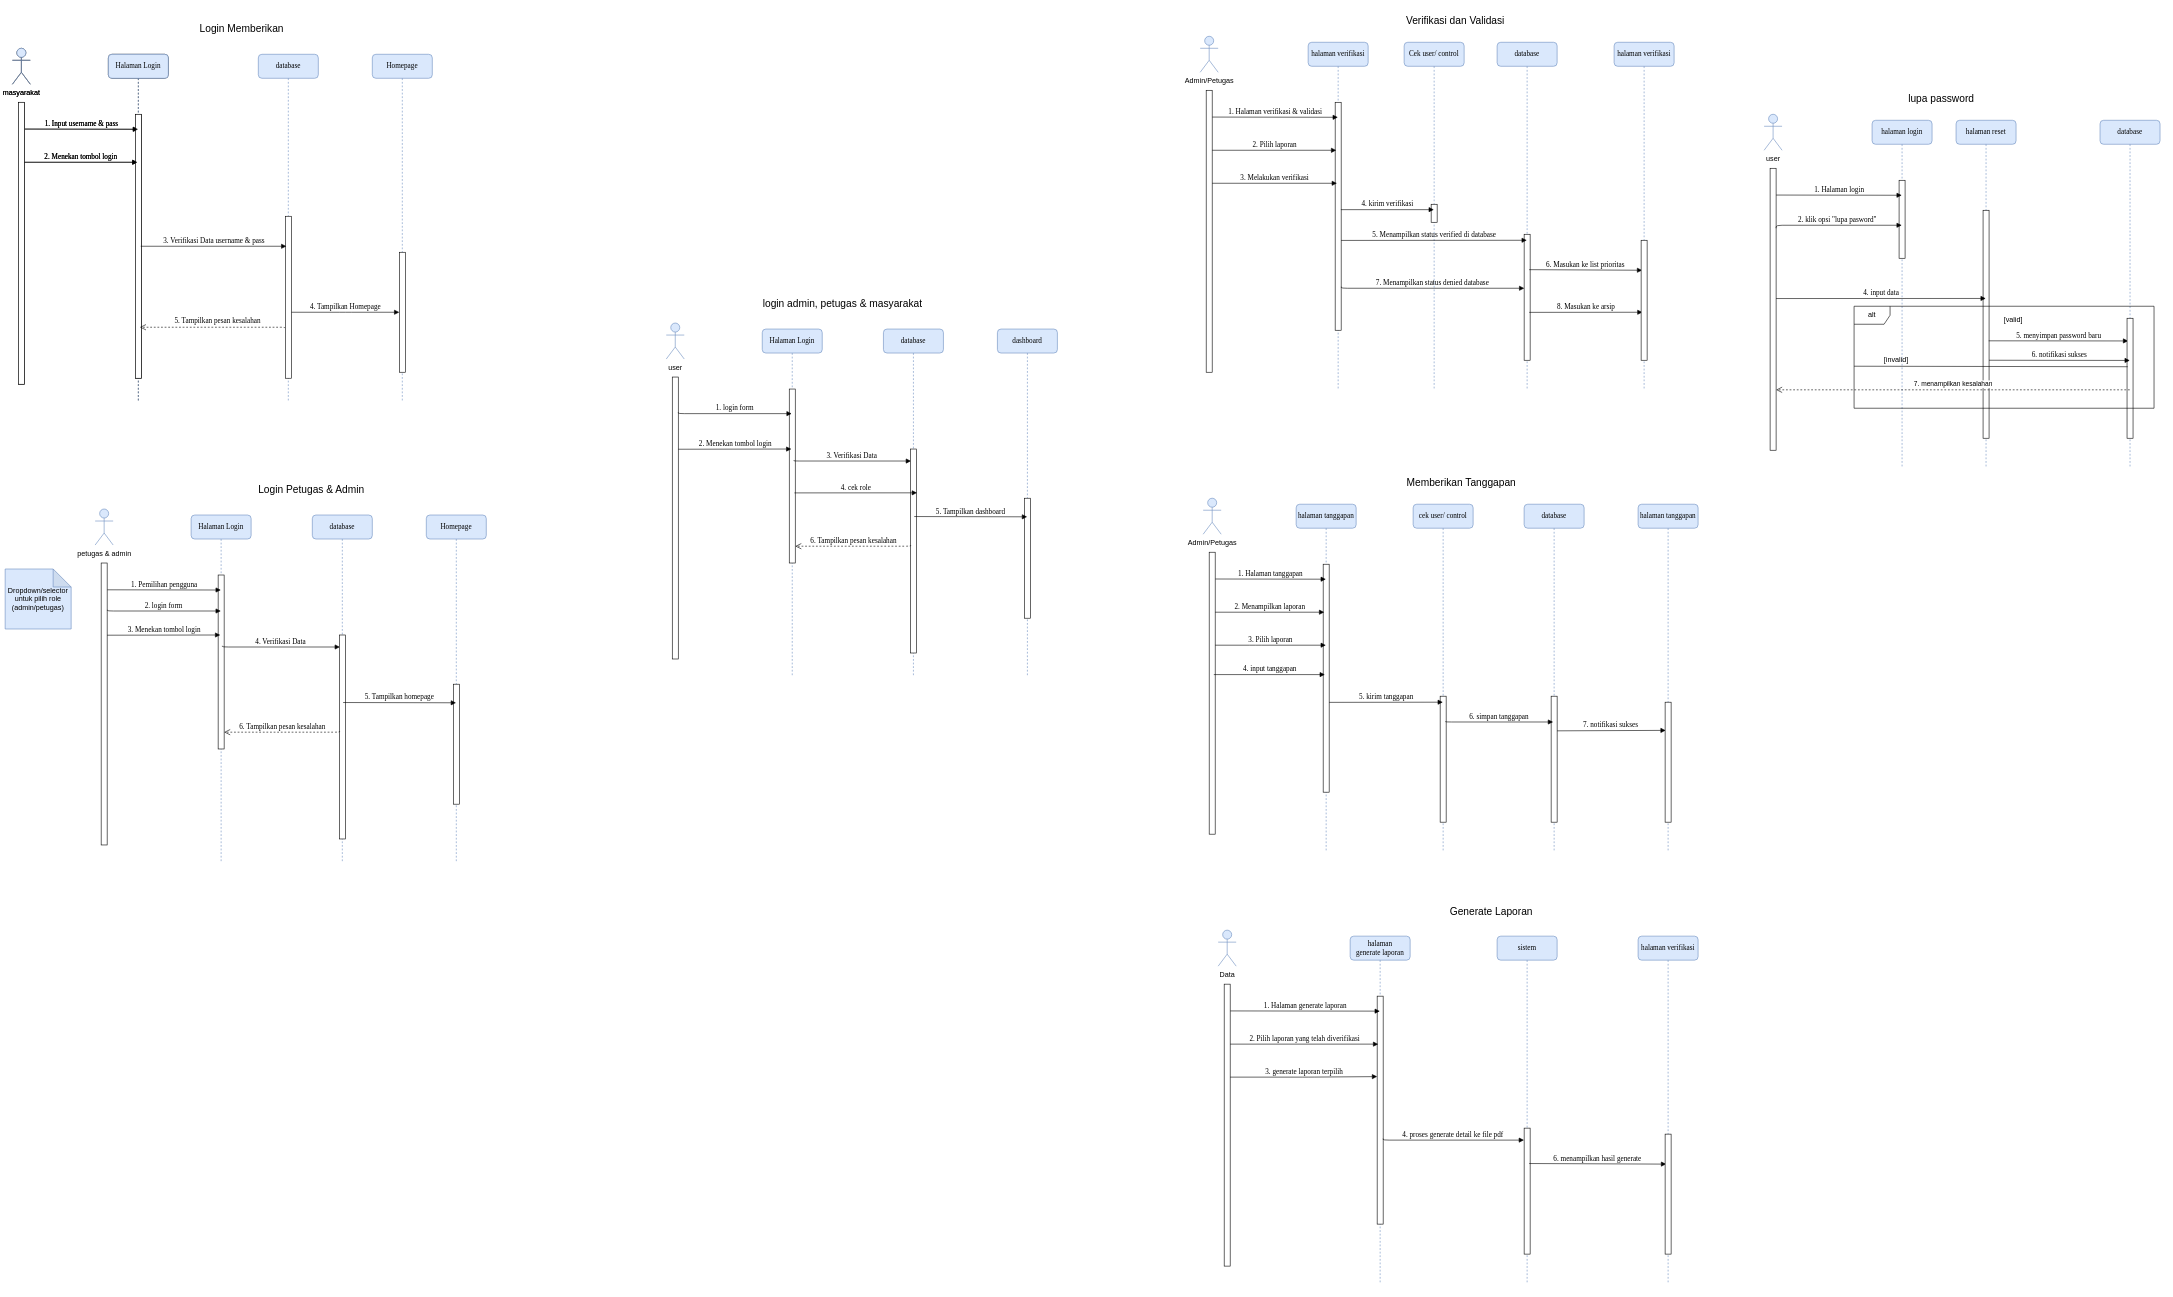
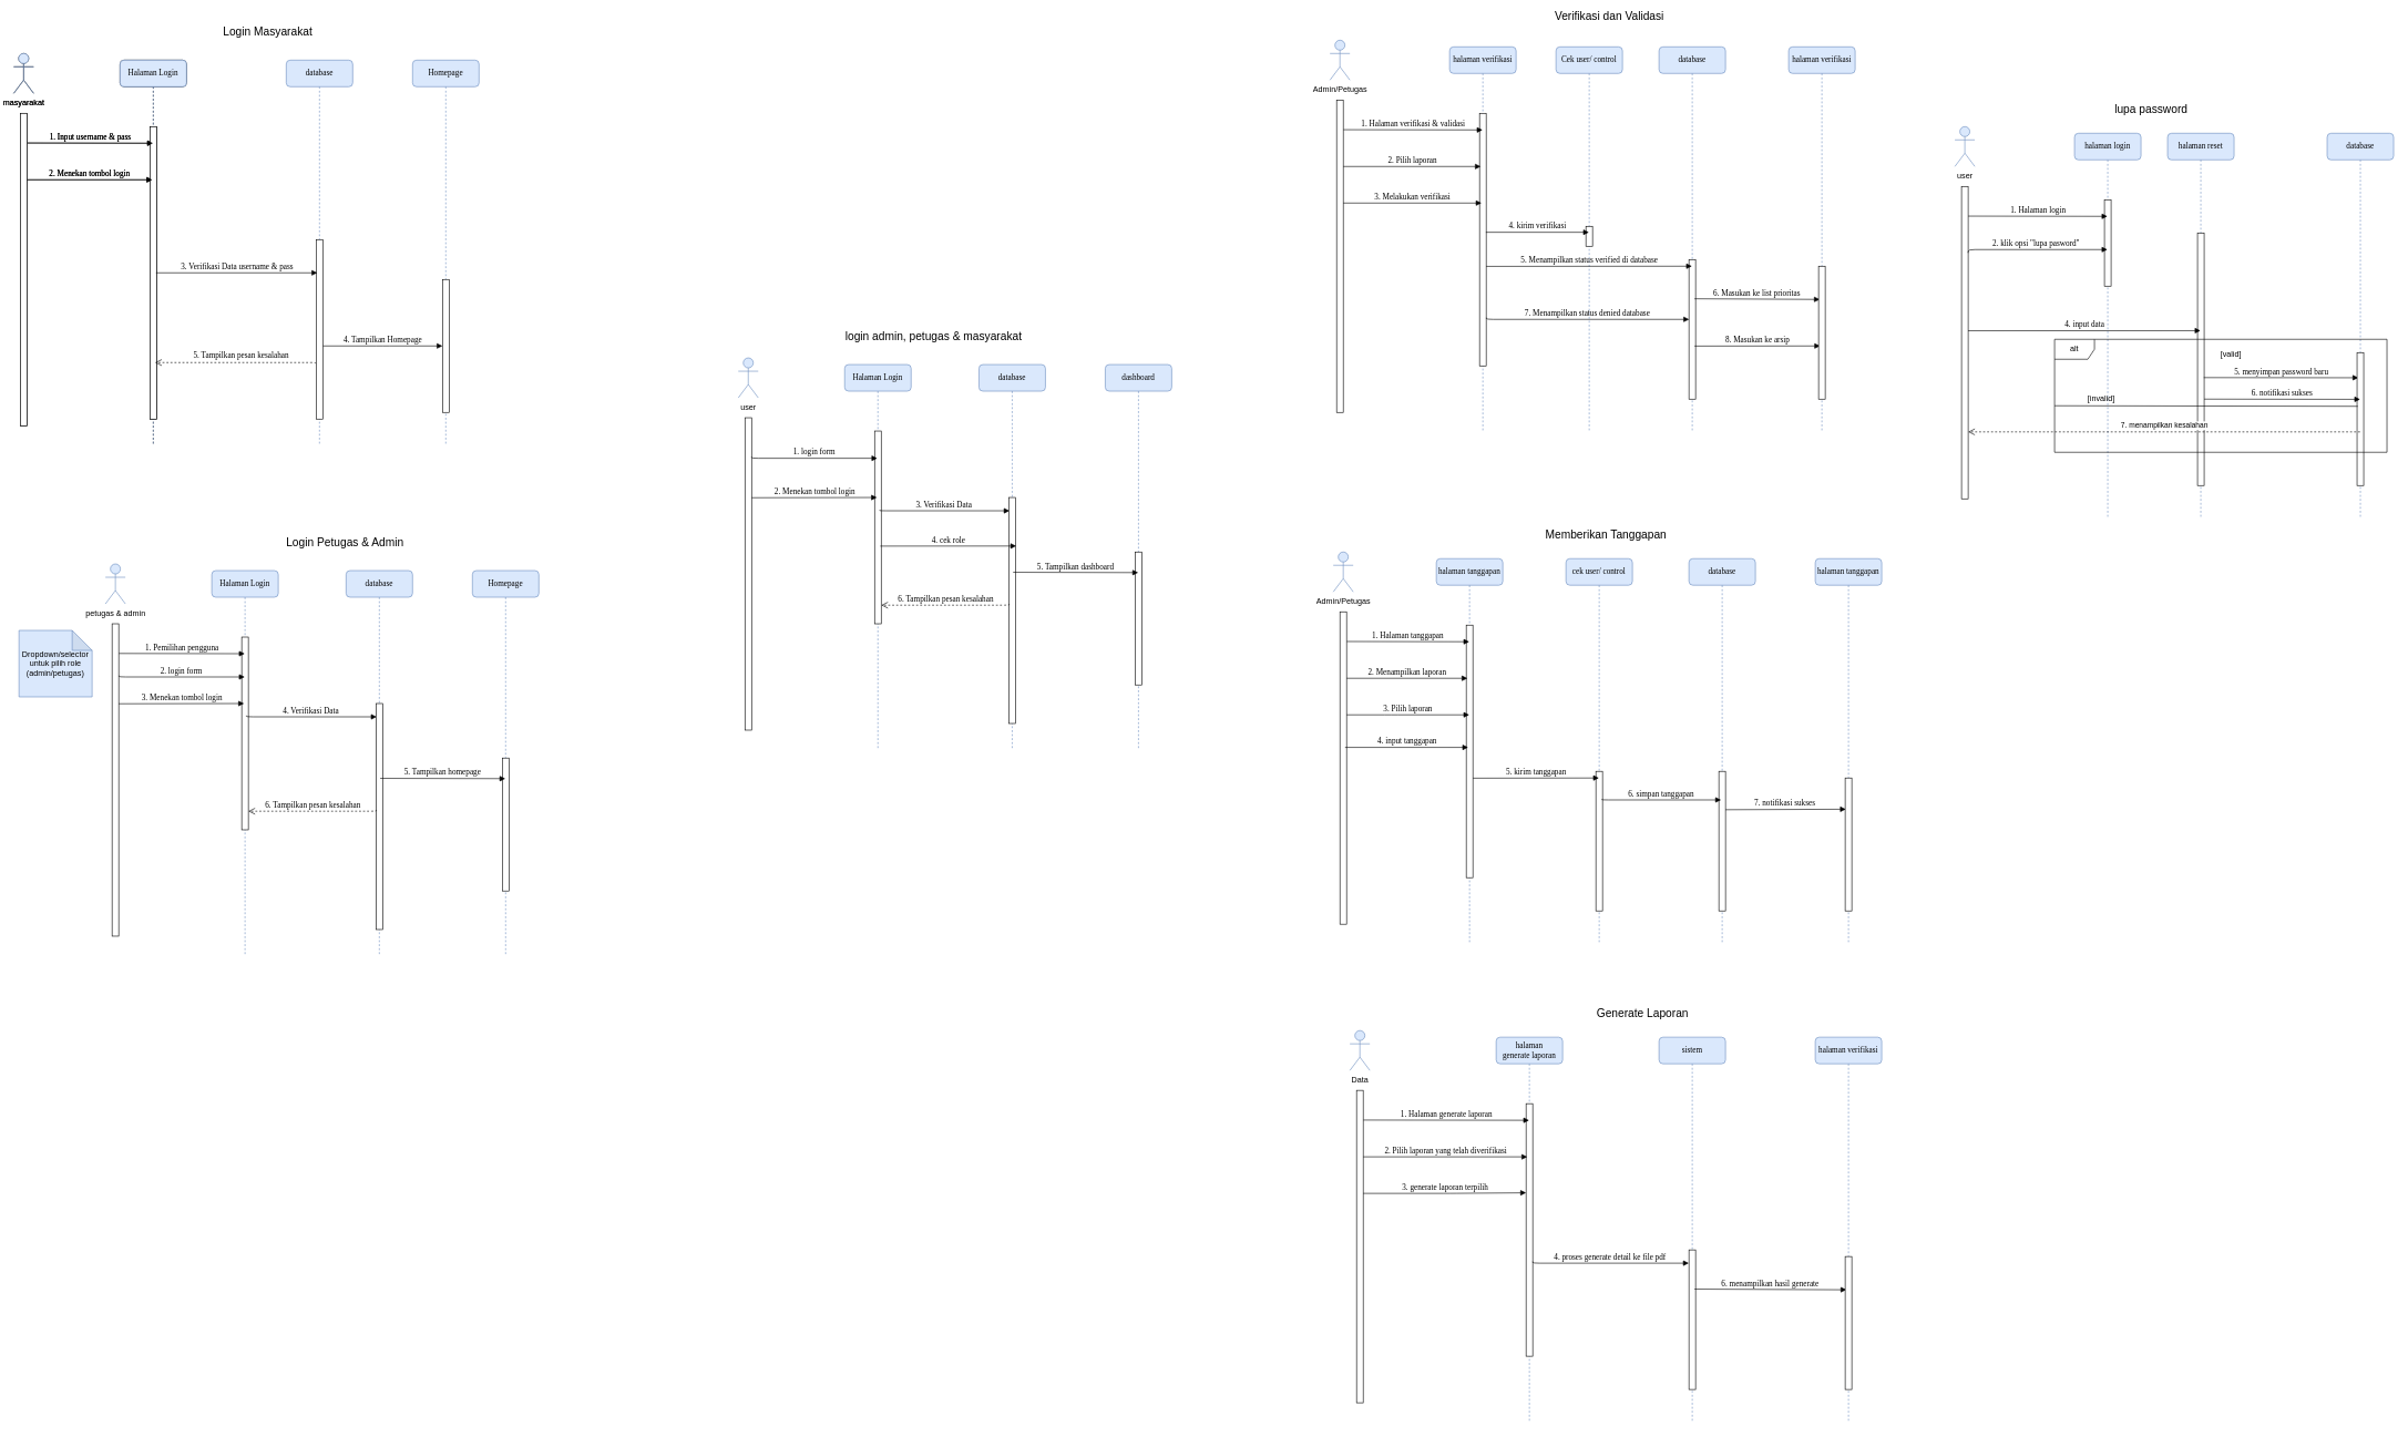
- <mxCell id="64" value="&lt;span style=&quot;font-size: 17px;&quot;&gt;Verifikasi dan Validasi&lt;/span&gt;" style="text;html=1;align=center;verticalAlign=middle;resizable=0;points=[];autosize=1;strokeColor=none;fillColor=none;" parent="1" vertex="1"><mxGeometry x="2330" y="20" width="190" height="30" as="geometry" /></mxCell>
+ <mxCell id="64" value="&lt;span style=&quot;font-size: 17px;&quot;&gt;Verifikasi dan Validasi&lt;/span&gt;" style="text;html=1;align=center;verticalAlign=middle;resizable=0;points=[];autosize=1;strokeColor=none;fillColor=none;" parent="1" vertex="1"><mxGeometry x="2325" y="10" width="190" height="30" as="geometry" /></mxCell>
- <mxCell id="27" value="&lt;span style=&quot;font-size: 17px;&quot;&gt;Login Memberikan&lt;/span&gt;" style="text;html=1;align=center;verticalAlign=middle;resizable=0;points=[];autosize=1;strokeColor=none;fillColor=none;" parent="1" vertex="1"><mxGeometry x="322" y="33" width="160" height="30" as="geometry" /></mxCell>
+ <mxCell id="27" value="&lt;span style=&quot;font-size: 17px;&quot;&gt;Login Masyarakat&lt;/span&gt;" style="text;html=1;align=center;verticalAlign=middle;resizable=0;points=[];autosize=1;strokeColor=none;fillColor=none;" parent="1" vertex="1"><mxGeometry x="322" y="33" width="160" height="30" as="geometry" /></mxCell>
- <mxCell id="74" value="&lt;span style=&quot;font-size: 17px;&quot;&gt;Memberikan Tanggapan&lt;/span&gt;" style="text;html=1;align=center;verticalAlign=middle;resizable=0;points=[];autosize=1;strokeColor=none;fillColor=none;" parent="1" vertex="1"><mxGeometry x="2330" y="790" width="210" height="30" as="geometry" /></mxCell>
+ <mxCell id="74" value="&lt;span style=&quot;font-size: 17px;&quot;&gt;Memberikan Tanggapan&lt;/span&gt;" style="text;html=1;align=center;verticalAlign=middle;resizable=0;points=[];autosize=1;strokeColor=none;fillColor=none;" parent="1" vertex="1"><mxGeometry x="2310" y="790" width="210" height="30" as="geometry" /></mxCell>
- <mxCell id="33" value="Dropdown/selector&lt;div&gt;untuk pilih role (admin/petugas)&lt;/div&gt;" style="shape=note;whiteSpace=wrap;html=1;backgroundOutline=1;darkOpacity=0.05;fillColor=#dae8fc;strokeColor=#6c8ebf;" parent="1" vertex="1"><mxGeometry x="8" y="948" width="110" height="100" as="geometry" /></mxCell>
+ <mxCell id="33" value="Dropdown/selector&lt;div&gt;untuk pilih role (admin/petugas)&lt;/div&gt;" style="shape=note;whiteSpace=wrap;html=1;backgroundOutline=1;darkOpacity=0.05;fillColor=#dae8fc;strokeColor=#6c8ebf;" parent="1" vertex="1"><mxGeometry x="28" y="948" width="110" height="100" as="geometry" /></mxCell>
- <mxCell id="89" value="&lt;span style=&quot;font-size: 17px;&quot;&gt;Generate Laporan&lt;/span&gt;" style="text;html=1;align=center;verticalAlign=middle;resizable=0;points=[];autosize=1;strokeColor=none;fillColor=none;" parent="1" vertex="1"><mxGeometry x="2405" y="1505" width="160" height="30" as="geometry" /></mxCell>
+ <mxCell id="89" value="&lt;span style=&quot;font-size: 17px;&quot;&gt;Generate Laporan&lt;/span&gt;" style="text;html=1;align=center;verticalAlign=middle;resizable=0;points=[];autosize=1;strokeColor=none;fillColor=none;" parent="1" vertex="1"><mxGeometry x="2390" y="1510" width="160" height="30" as="geometry" /></mxCell>
